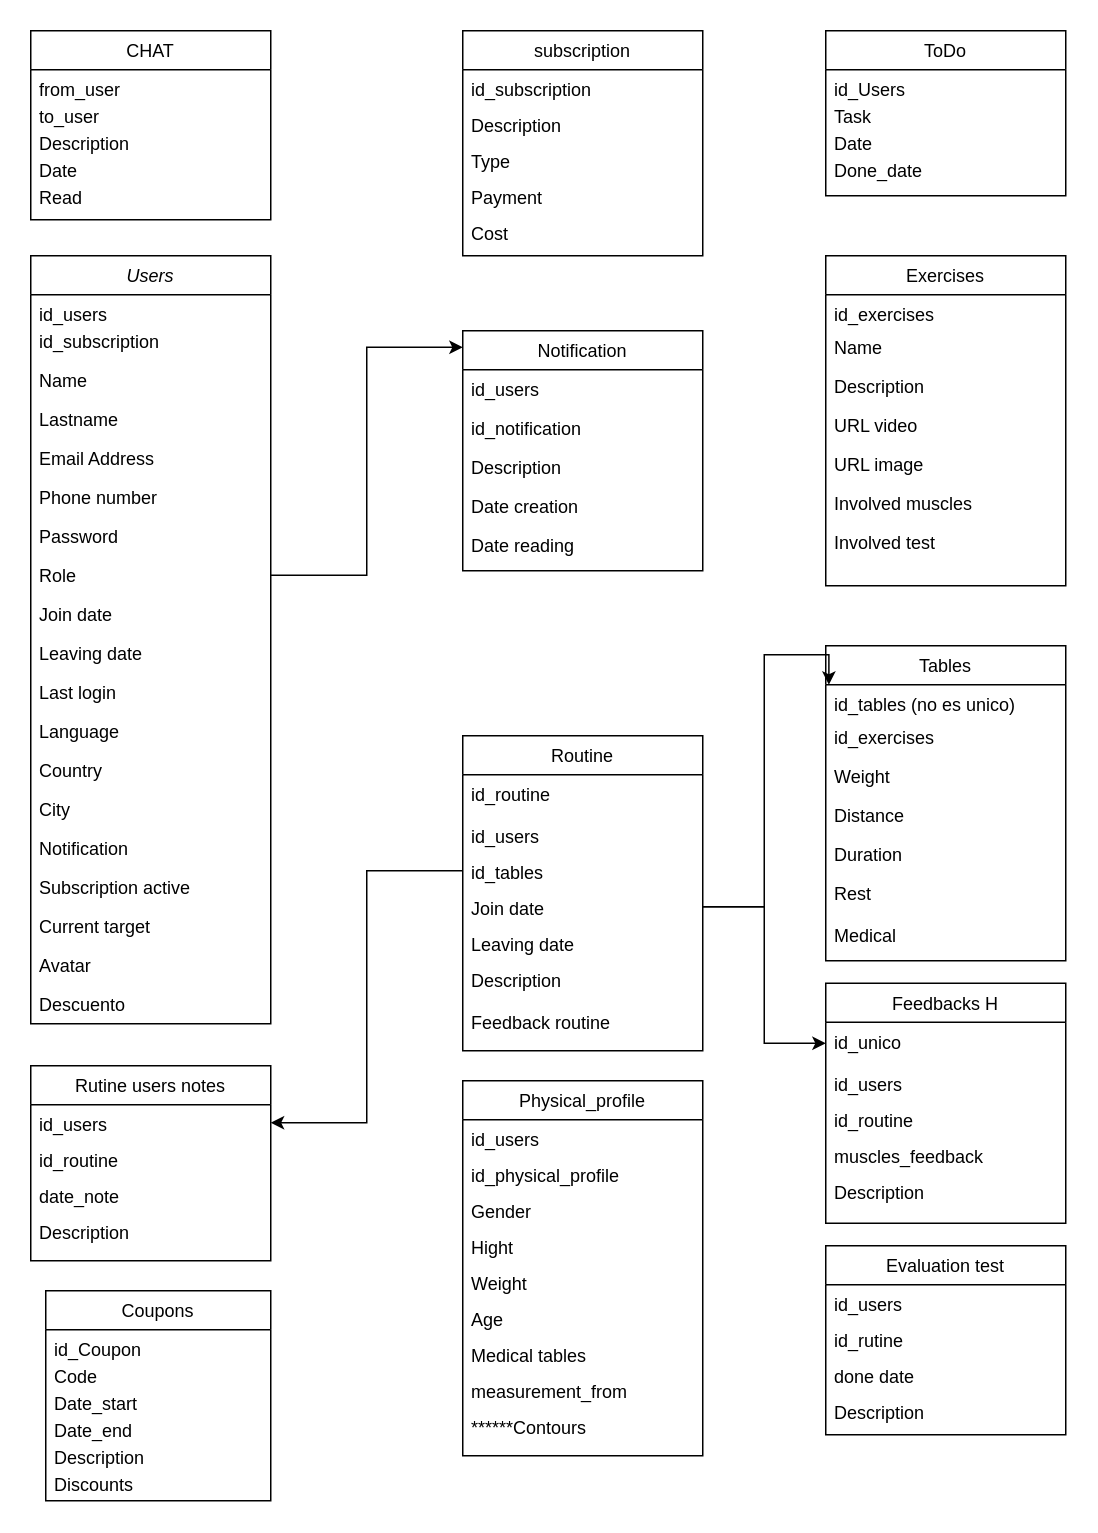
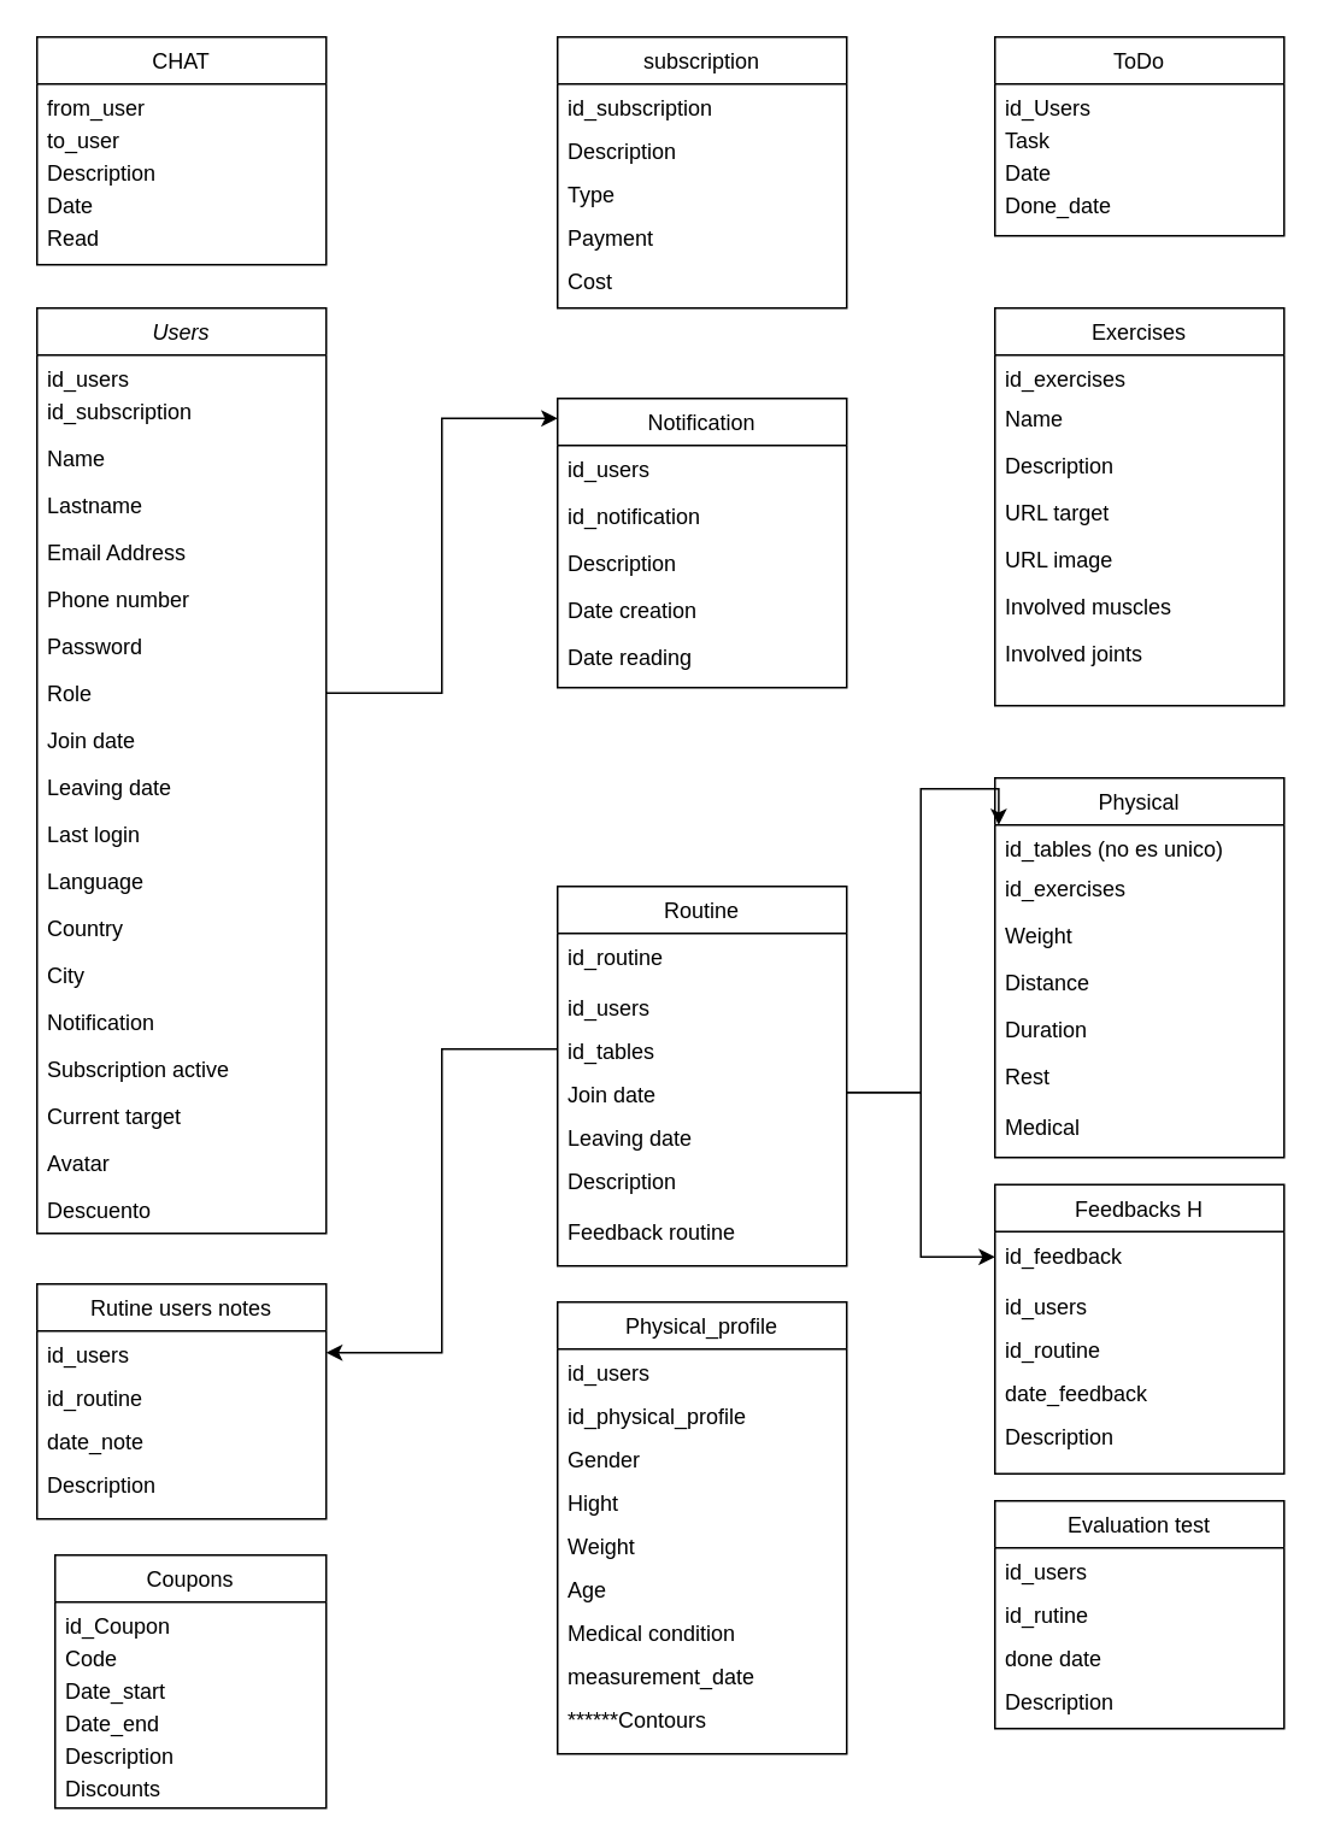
- <mxCell id="26" value="URL video" style="text;align=left;verticalAlign=top;spacingLeft=4;spacingRight=4;overflow=hidden;rotatable=0;points=[[0,0.5],[1,0.5]];portConstraint=eastwest;fontStyle=0;strokeColor=none;" parent="22" vertex="1"><mxGeometry y="100" width="160" height="26" as="geometry" /></mxCell>
+ <mxCell id="26" value="URL target" style="text;align=left;verticalAlign=top;spacingLeft=4;spacingRight=4;overflow=hidden;rotatable=0;points=[[0,0.5],[1,0.5]];portConstraint=eastwest;fontStyle=0;strokeColor=none;" parent="22" vertex="1"><mxGeometry y="100" width="160" height="26" as="geometry" /></mxCell>
- <mxCell id="29" value="Involved test" style="text;align=left;verticalAlign=top;spacingLeft=4;spacingRight=4;overflow=hidden;rotatable=0;points=[[0,0.5],[1,0.5]];portConstraint=eastwest;" parent="22" vertex="1"><mxGeometry y="178" width="160" height="26" as="geometry" /></mxCell>
+ <mxCell id="29" value="Involved joints" style="text;align=left;verticalAlign=top;spacingLeft=4;spacingRight=4;overflow=hidden;rotatable=0;points=[[0,0.5],[1,0.5]];portConstraint=eastwest;" parent="22" vertex="1"><mxGeometry y="178" width="160" height="26" as="geometry" /></mxCell>
- <mxCell id="43" value="Tables" style="swimlane;fontStyle=0;align=center;verticalAlign=top;childLayout=stackLayout;horizontal=1;startSize=26;horizontalStack=0;resizeParent=1;resizeLast=0;collapsible=1;marginBottom=0;rounded=0;shadow=0;strokeWidth=1;" parent="1" vertex="1"><mxGeometry x="550" y="430" width="160" height="210" as="geometry"><mxRectangle x="130" y="380" width="160" height="26" as="alternateBounds" /></mxGeometry></mxCell>
+ <mxCell id="43" value="Physical" style="swimlane;fontStyle=0;align=center;verticalAlign=top;childLayout=stackLayout;horizontal=1;startSize=26;horizontalStack=0;resizeParent=1;resizeLast=0;collapsible=1;marginBottom=0;rounded=0;shadow=0;strokeWidth=1;" parent="1" vertex="1"><mxGeometry x="550" y="430" width="160" height="210" as="geometry"><mxRectangle x="130" y="380" width="160" height="26" as="alternateBounds" /></mxGeometry></mxCell>
- <mxCell id="76" value="id_unico" style="text;align=left;verticalAlign=top;spacingLeft=4;spacingRight=4;overflow=hidden;rotatable=0;points=[[0,0.5],[1,0.5]];portConstraint=eastwest;" parent="75" vertex="1"><mxGeometry y="26" width="160" height="28" as="geometry" /></mxCell>
+ <mxCell id="76" value="id_feedback" style="text;align=left;verticalAlign=top;spacingLeft=4;spacingRight=4;overflow=hidden;rotatable=0;points=[[0,0.5],[1,0.5]];portConstraint=eastwest;" parent="75" vertex="1"><mxGeometry y="26" width="160" height="28" as="geometry" /></mxCell>
- <mxCell id="79" value="muscles_feedback" style="text;align=left;verticalAlign=top;spacingLeft=4;spacingRight=4;overflow=hidden;rotatable=0;points=[[0,0.5],[1,0.5]];portConstraint=eastwest;" parent="75" vertex="1"><mxGeometry y="102" width="160" height="24" as="geometry" /></mxCell>
+ <mxCell id="79" value="date_feedback" style="text;align=left;verticalAlign=top;spacingLeft=4;spacingRight=4;overflow=hidden;rotatable=0;points=[[0,0.5],[1,0.5]];portConstraint=eastwest;" parent="75" vertex="1"><mxGeometry y="102" width="160" height="24" as="geometry" /></mxCell>
- <mxCell id="67" value="Medical tables" style="text;align=left;verticalAlign=top;spacingLeft=4;spacingRight=4;overflow=hidden;rotatable=0;points=[[0,0.5],[1,0.5]];portConstraint=eastwest;" parent="60" vertex="1"><mxGeometry y="170" width="160" height="24" as="geometry" /></mxCell>
+ <mxCell id="67" value="Medical condition" style="text;align=left;verticalAlign=top;spacingLeft=4;spacingRight=4;overflow=hidden;rotatable=0;points=[[0,0.5],[1,0.5]];portConstraint=eastwest;" parent="60" vertex="1"><mxGeometry y="170" width="160" height="24" as="geometry" /></mxCell>
- <mxCell id="68" value="measurement_from" style="text;align=left;verticalAlign=top;spacingLeft=4;spacingRight=4;overflow=hidden;rotatable=0;points=[[0,0.5],[1,0.5]];portConstraint=eastwest;" parent="60" vertex="1"><mxGeometry y="194" width="160" height="24" as="geometry" /></mxCell>
+ <mxCell id="68" value="measurement_date" style="text;align=left;verticalAlign=top;spacingLeft=4;spacingRight=4;overflow=hidden;rotatable=0;points=[[0,0.5],[1,0.5]];portConstraint=eastwest;" parent="60" vertex="1"><mxGeometry y="194" width="160" height="24" as="geometry" /></mxCell>
